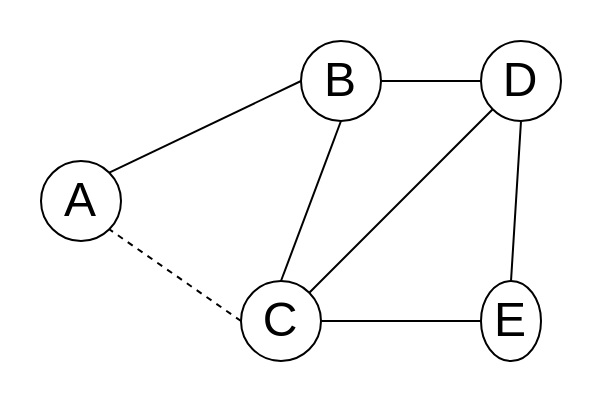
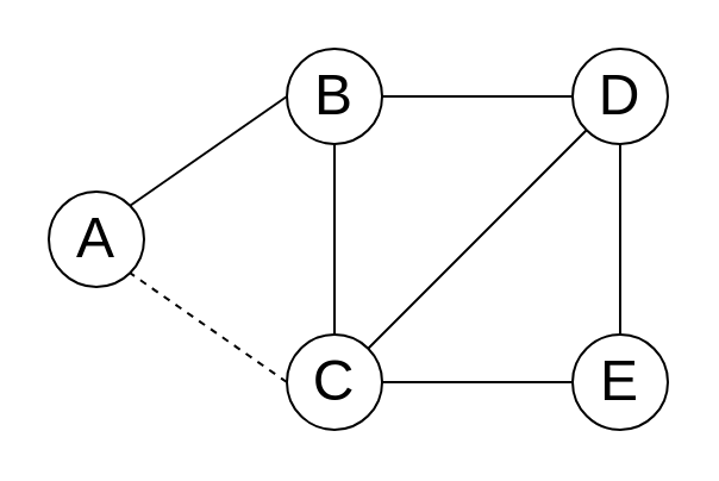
- <mxCell id="3" value="&lt;font style=&quot;font-size: 24px&quot;&gt;B&lt;/font&gt;" style="ellipse;whiteSpace=wrap;html=1;aspect=fixed;" vertex="1" parent="1"><mxGeometry x="150" y="20" width="40" height="40" as="geometry" /></mxCell>
+ <mxCell id="3" value="&lt;font style=&quot;font-size: 24px&quot;&gt;B&lt;/font&gt;" style="ellipse;whiteSpace=wrap;html=1;aspect=fixed;" vertex="1" parent="1"><mxGeometry x="120" y="20" width="40" height="40" as="geometry" /></mxCell>
- <mxCell id="6" value="&lt;font style=&quot;font-size: 24px&quot;&gt;E&lt;/font&gt;" style="ellipse;whiteSpace=wrap;html=1;aspect=fixed;" vertex="1" parent="1"><mxGeometry x="240" y="140" width="30" height="40" as="geometry" /></mxCell>
+ <mxCell id="6" value="&lt;font style=&quot;font-size: 24px&quot;&gt;E&lt;/font&gt;" style="ellipse;whiteSpace=wrap;html=1;aspect=fixed;" vertex="1" parent="1"><mxGeometry x="240" y="140" width="40" height="40" as="geometry" /></mxCell>
